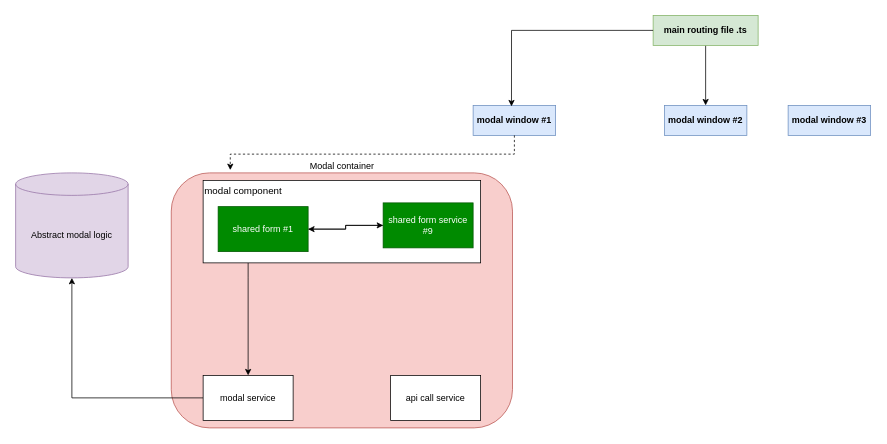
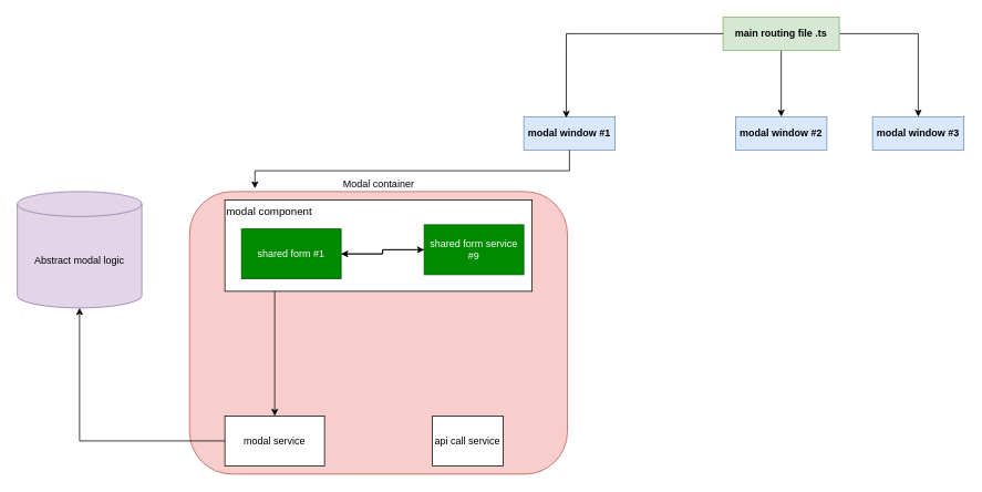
+ <mxCell id="3" style="edgeStyle=orthogonalEdgeStyle;rounded=0;orthogonalLoop=1;jettySize=auto;html=1;entryX=0.5;entryY=0;entryDx=0;entryDy=0;" parent="1" source="4" target="8" edge="1"><mxGeometry relative="1" as="geometry" /></mxCell>
- <mxCell id="15" style="edgeStyle=orthogonalEdgeStyle;rounded=0;orthogonalLoop=1;jettySize=auto;html=1;entryX=0.173;entryY=-0.011;entryDx=0;entryDy=0;entryPerimeter=0;dashed=1;" parent="1" source="6" target="9" edge="1"><mxGeometry relative="1" as="geometry" /></mxCell>
+ <mxCell id="15" style="edgeStyle=orthogonalEdgeStyle;rounded=0;orthogonalLoop=1;jettySize=auto;html=1;entryX=0.173;entryY=-0.011;entryDx=0;entryDy=0;entryPerimeter=0;" parent="1" source="6" target="9" edge="1"><mxGeometry relative="1" as="geometry" /></mxCell>
- <mxCell id="16" value="api call service" style="rounded=0;whiteSpace=wrap;html=1;" vertex="1" parent="1"><mxGeometry x="520" y="500" width="120" height="60" as="geometry" /></mxCell>
+ <mxCell id="16" value="api call service" style="rounded=0;whiteSpace=wrap;html=1;" vertex="1" parent="1"><mxGeometry x="520" y="500" width="85" height="60" as="geometry" /></mxCell>
